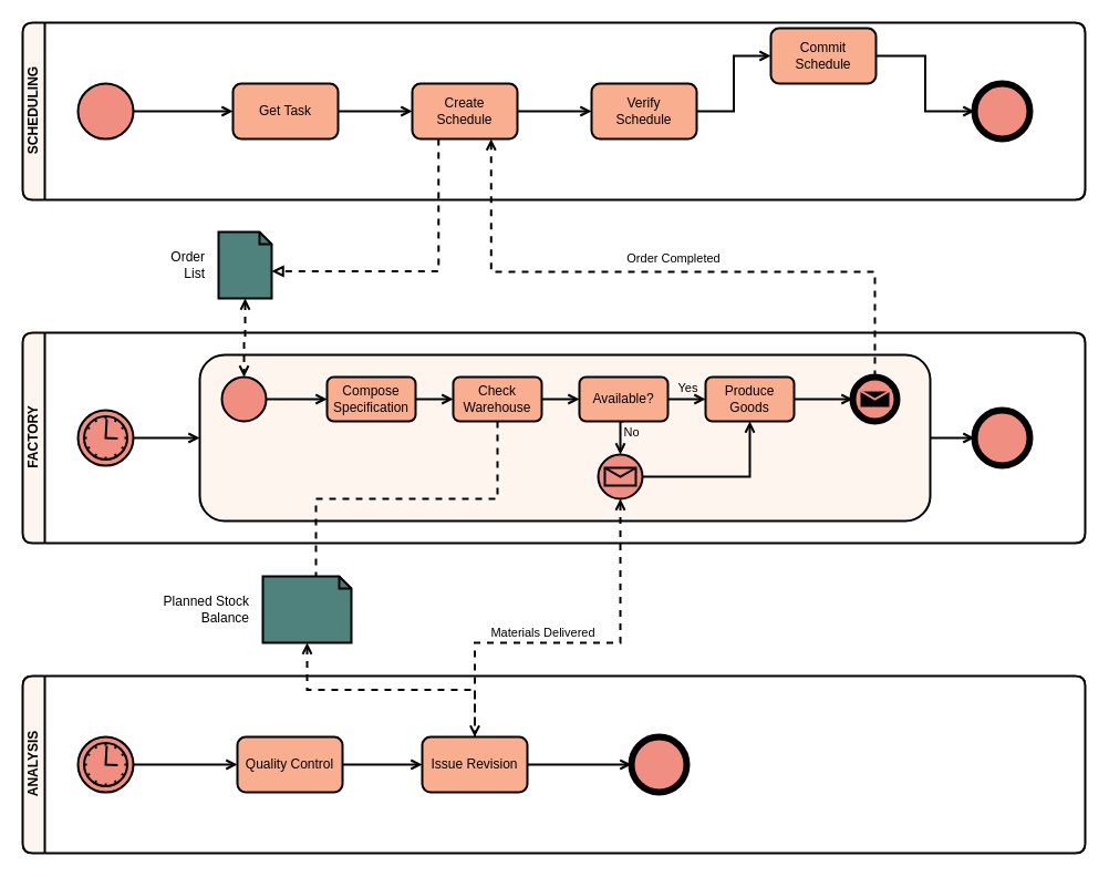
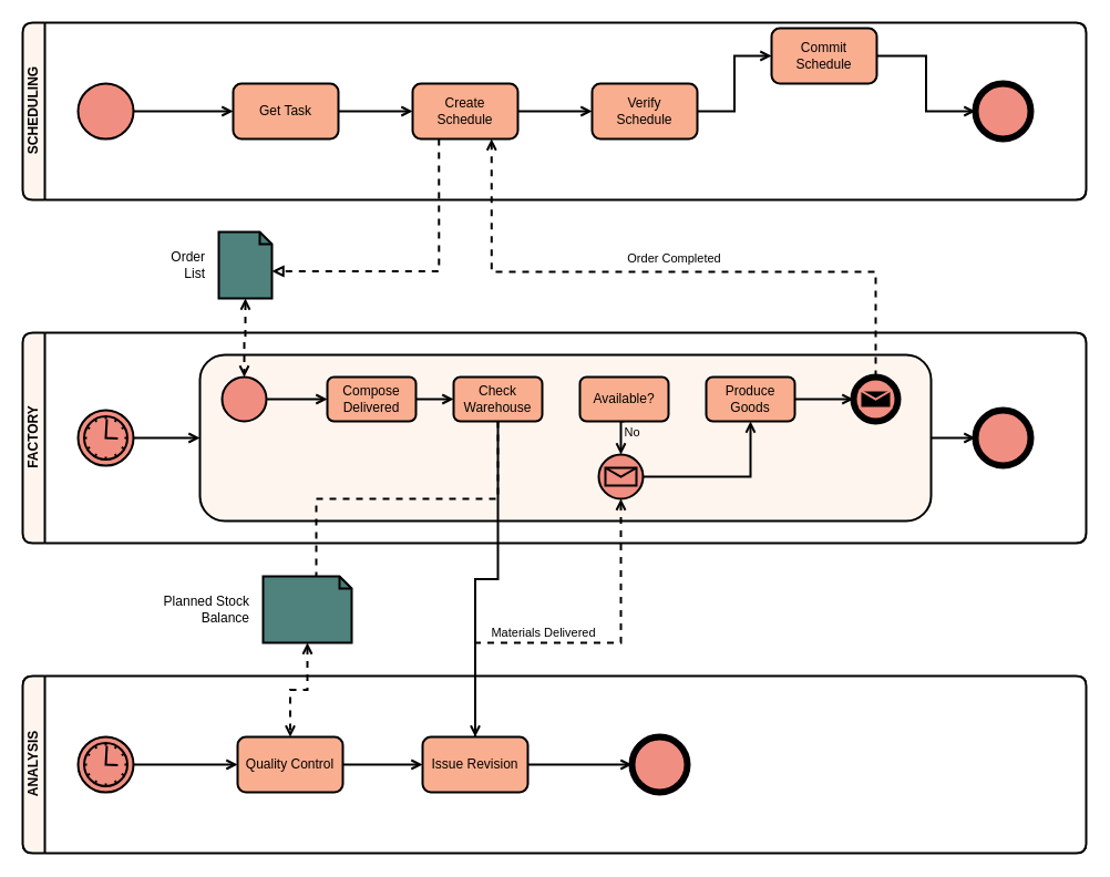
- <mxCell id="30" value="Compose Specification" style="shape=ext;rounded=1;html=1;whiteSpace=wrap;fontFamily=Helvetica;fontSize=12;fontColor=#000000;align=center;strokeColor=#000000;strokeWidth=2;fillColor=#F9AE8F;" parent="1" vertex="1"><mxGeometry x="295" y="340" width="80" height="40" as="geometry" /></mxCell>
+ <mxCell id="30" value="Compose Delivered" style="shape=ext;rounded=1;html=1;whiteSpace=wrap;fontFamily=Helvetica;fontSize=12;fontColor=#000000;align=center;strokeColor=#000000;strokeWidth=2;fillColor=#F9AE8F;" parent="1" vertex="1"><mxGeometry x="295" y="340" width="80" height="40" as="geometry" /></mxCell>
- <mxCell id="32" value="" style="edgeStyle=orthogonalEdgeStyle;rounded=0;orthogonalLoop=1;jettySize=auto;html=1;strokeWidth=2;endArrow=open;endFill=0;" parent="1" source="34" target="38" edge="1"><mxGeometry relative="1" as="geometry" /></mxCell>
+ <mxCell id="32" value="" style="edgeStyle=orthogonalEdgeStyle;rounded=0;orthogonalLoop=1;jettySize=auto;html=1;strokeWidth=2;endArrow=open;endFill=0;" parent="1" source="34" target="52" edge="1"><mxGeometry relative="1" as="geometry" /></mxCell>
- <mxCell id="35" value="" style="edgeStyle=orthogonalEdgeStyle;rounded=0;orthogonalLoop=1;jettySize=auto;html=1;strokeWidth=2;endArrow=open;endFill=0;labelBackgroundColor=none;" parent="1" source="38" target="40" edge="1"><mxGeometry relative="1" as="geometry" /></mxCell>
- <mxCell id="36" value="Yes" style="edgeLabel;html=1;align=center;verticalAlign=middle;resizable=0;points=[];labelBackgroundColor=none;" parent="35" vertex="1" connectable="0"><mxGeometry x="0.024" relative="1" as="geometry"><mxPoint x="1" y="-10.06" as="offset" /></mxGeometry></mxCell>
- <mxCell id="54" style="edgeStyle=orthogonalEdgeStyle;rounded=0;orthogonalLoop=1;jettySize=auto;html=1;exitX=0.5;exitY=1;exitDx=0;exitDy=0;exitPerimeter=0;dashed=1;startArrow=open;startFill=0;endArrow=open;endFill=0;strokeWidth=2;" parent="1" source="55" target="52" edge="1"><mxGeometry relative="1" as="geometry" /></mxCell>
+ <mxCell id="54" style="edgeStyle=orthogonalEdgeStyle;rounded=0;orthogonalLoop=1;jettySize=auto;html=1;exitX=0.5;exitY=1;exitDx=0;exitDy=0;exitPerimeter=0;entryX=0.5;entryY=0;entryDx=0;entryDy=0;dashed=1;startArrow=open;startFill=0;endArrow=open;endFill=0;strokeWidth=2;" parent="1" source="55" target="47" edge="1"><mxGeometry relative="1" as="geometry" /></mxCell>
